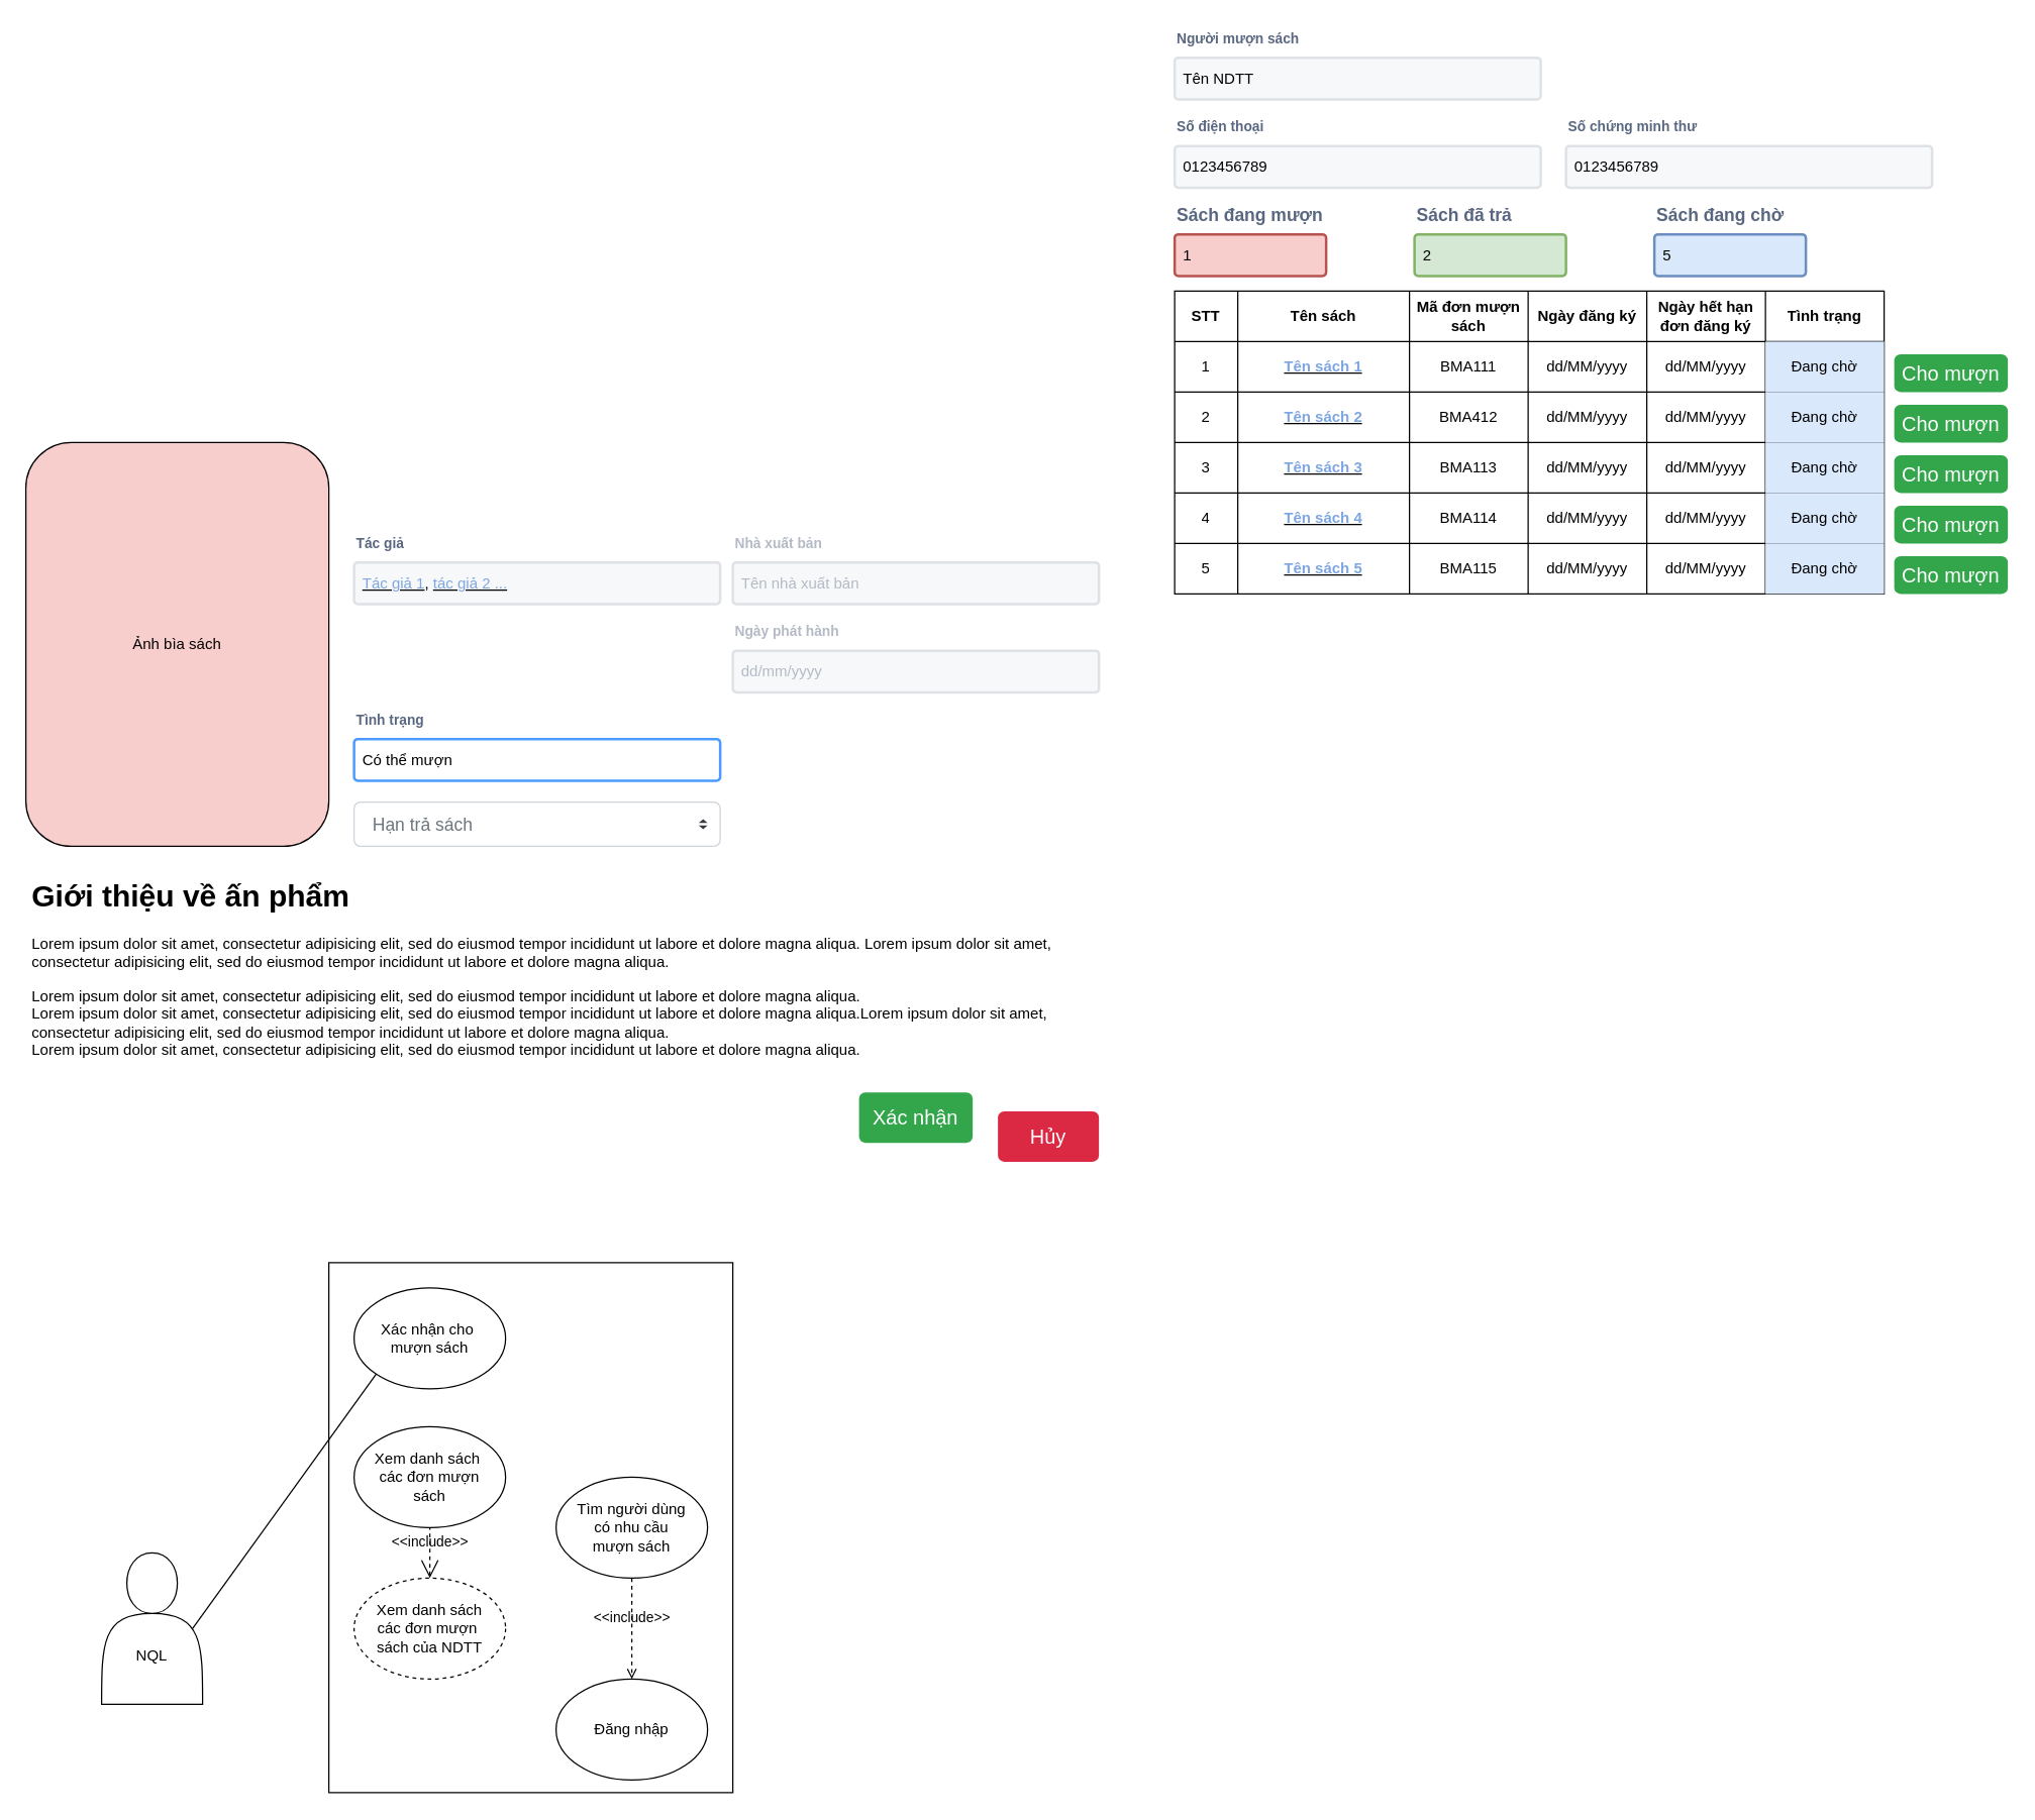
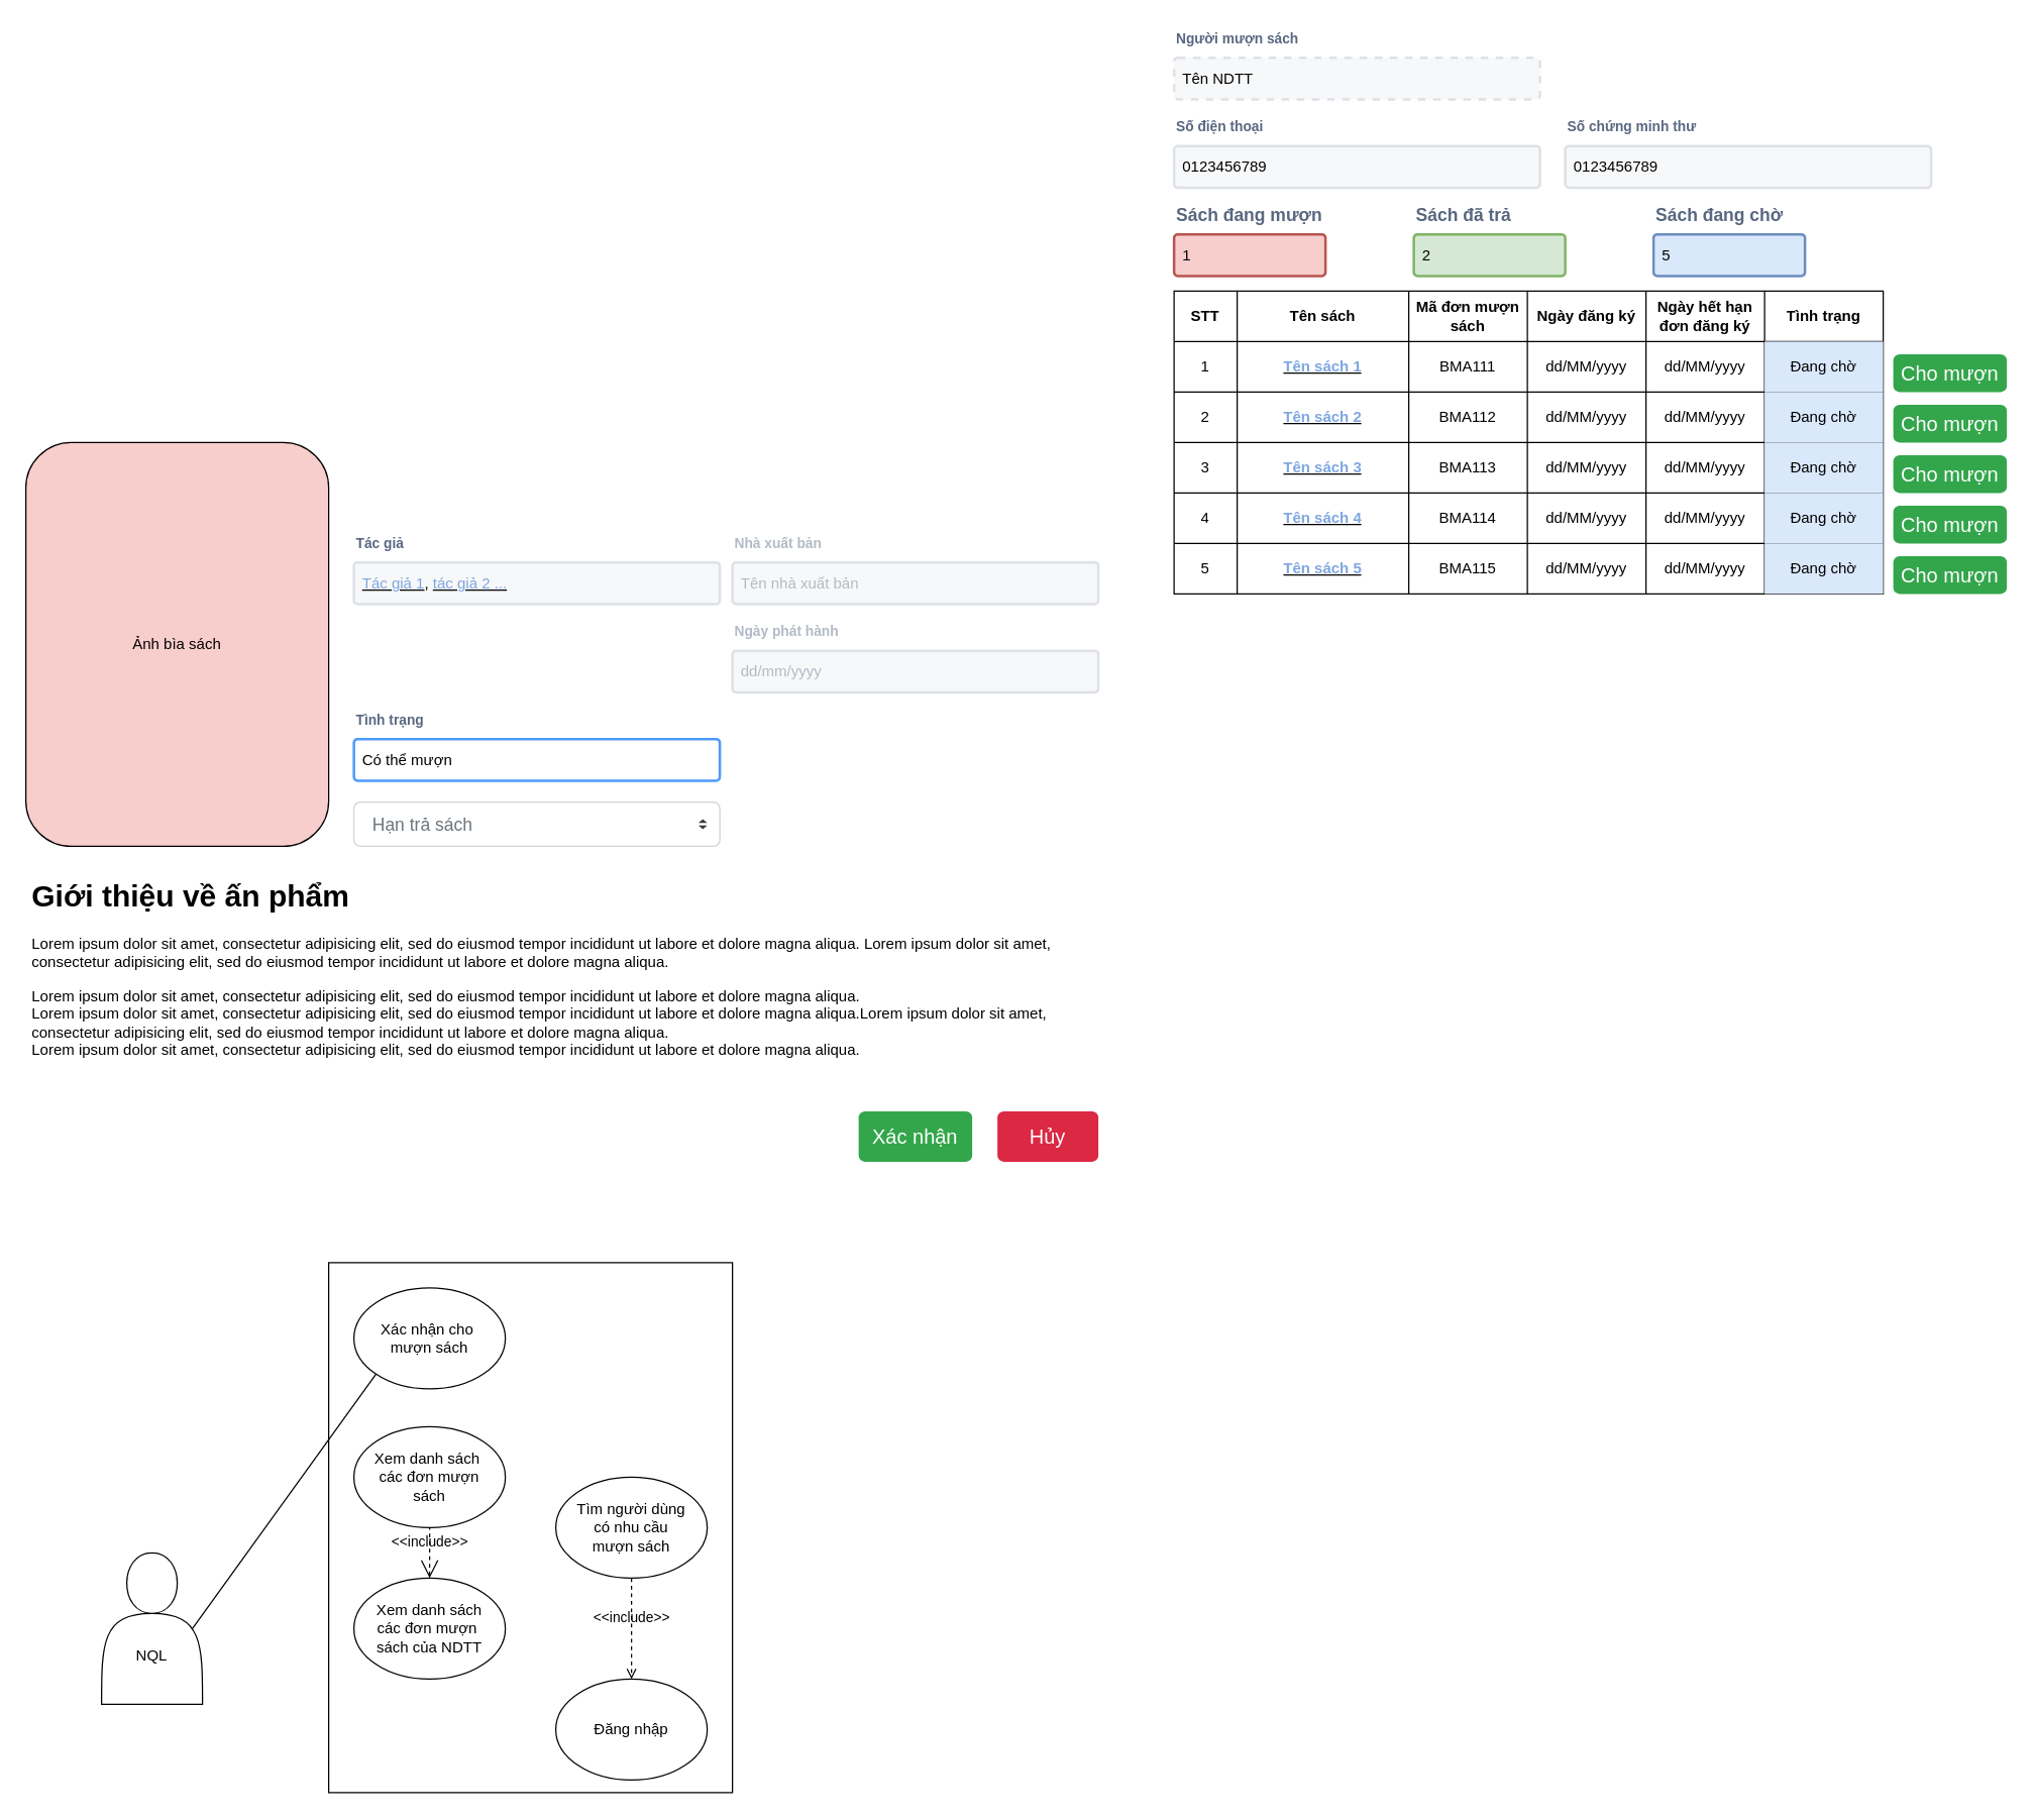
- <mxCell id="5" value="Tên NDTT" style="rounded=1;arcSize=9;fillColor=#F7F8F9;align=left;spacingLeft=5;strokeColor=#DEE1E6;html=1;strokeWidth=2;fontSize=12" parent="1" vertex="1"><mxGeometry x="930" y="45" width="290" height="33" as="geometry" /></mxCell>
+ <mxCell id="5" value="Tên NDTT" style="rounded=1;arcSize=9;fillColor=#F7F8F9;align=left;spacingLeft=5;strokeColor=#DEE1E6;html=1;strokeWidth=2;fontSize=12;dashed=1;" parent="1" vertex="1"><mxGeometry x="930" y="45" width="290" height="33" as="geometry" /></mxCell>
- <mxCell id="55" value="&lt;span&gt;BMA412&lt;/span&gt;" style="shape=partialRectangle;html=1;whiteSpace=wrap;connectable=0;fillColor=none;top=0;left=0;bottom=0;right=0;overflow=hidden;" parent="52" vertex="1"><mxGeometry x="186" width="94" height="40" as="geometry" /></mxCell>
+ <mxCell id="55" value="&lt;span&gt;BMA112&lt;/span&gt;" style="shape=partialRectangle;html=1;whiteSpace=wrap;connectable=0;fillColor=none;top=0;left=0;bottom=0;right=0;overflow=hidden;" parent="52" vertex="1"><mxGeometry x="186" width="94" height="40" as="geometry" /></mxCell>
- <mxCell id="20" value="Xác nhận" style="html=1;shadow=0;dashed=0;shape=mxgraph.bootstrap.rrect;rSize=5;strokeColor=none;strokeWidth=1;fillColor=#33A64C;fontColor=#FFFFFF;whiteSpace=wrap;align=center;verticalAlign=middle;spacingLeft=0;fontStyle=0;fontSize=16;spacing=5;" parent="1" vertex="1"><mxGeometry x="680" y="865" width="90" height="40" as="geometry" /></mxCell>
+ <mxCell id="20" value="Xác nhận" style="html=1;shadow=0;dashed=0;shape=mxgraph.bootstrap.rrect;rSize=5;strokeColor=none;strokeWidth=1;fillColor=#33A64C;fontColor=#FFFFFF;whiteSpace=wrap;align=center;verticalAlign=middle;spacingLeft=0;fontStyle=0;fontSize=16;spacing=5;" parent="1" vertex="1"><mxGeometry x="680" y="880" width="90" height="40" as="geometry" /></mxCell>
- <mxCell id="23" value="Xem danh sách&lt;br&gt;các đơn mượn&amp;nbsp;&lt;br&gt;sách của NDTT" style="ellipse;whiteSpace=wrap;html=1;dashed=1;" parent="1" vertex="1"><mxGeometry x="280" y="1250" width="120" height="80" as="geometry" /></mxCell>
+ <mxCell id="23" value="Xem danh sách&lt;br&gt;các đơn mượn&amp;nbsp;&lt;br&gt;sách của NDTT" style="ellipse;whiteSpace=wrap;html=1;" parent="1" vertex="1"><mxGeometry x="280" y="1250" width="120" height="80" as="geometry" /></mxCell>
